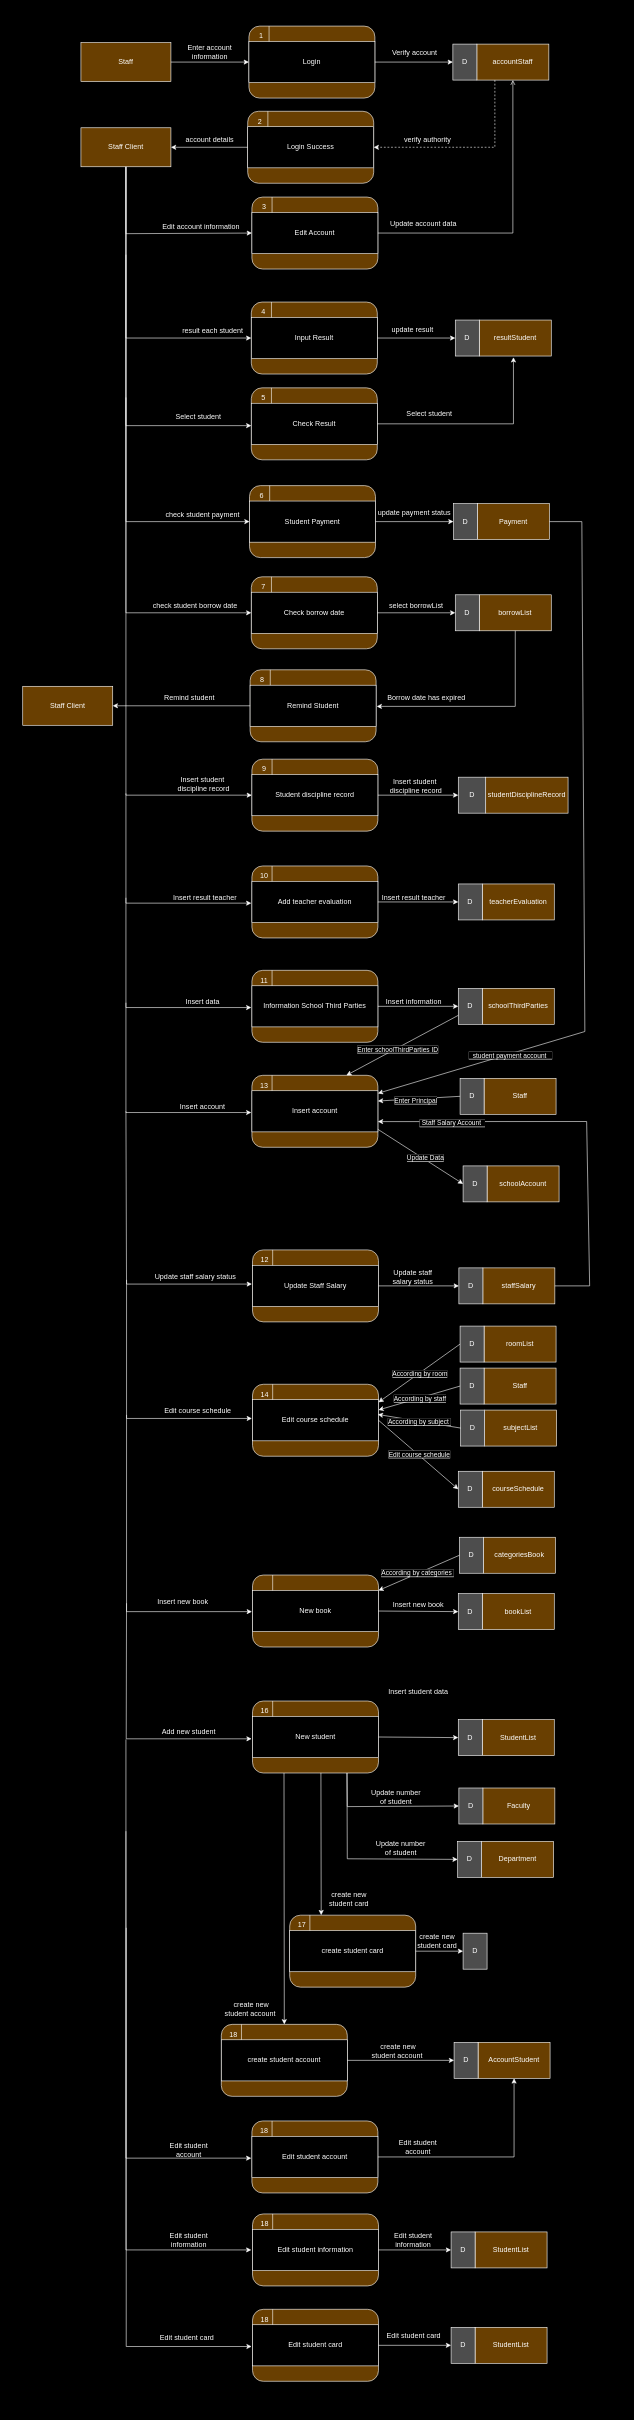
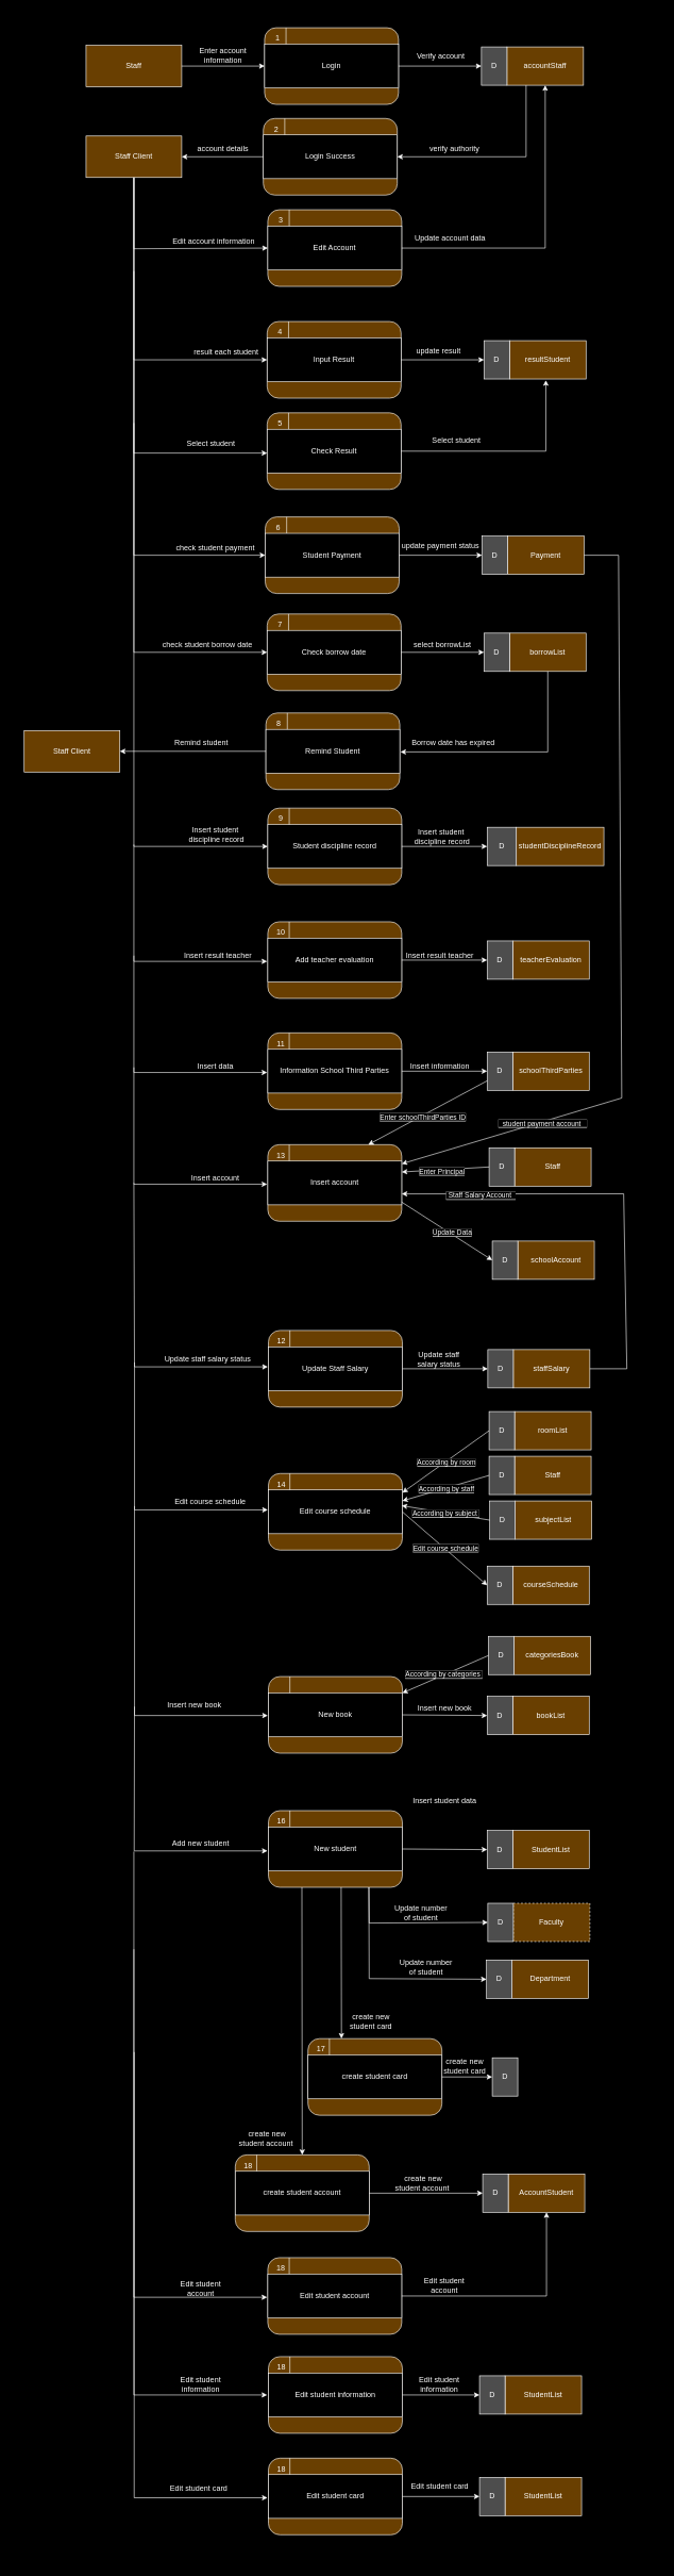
- <mxCell id="22" value="" style="endArrow=open;html=1;rounded=0;fontColor=#FFFFFF;strokeColor=#FFFFFF;entryX=0.5;entryY=1;entryDx=0;entryDy=0;exitX=1;exitY=0.5;exitDx=0;exitDy=0;" parent="1" source="18" target="4" edge="1"><mxGeometry width="50" height="50" relative="1" as="geometry"><mxPoint x="669" y="294.75" as="sourcePoint" /><mxPoint x="759" y="295" as="targetPoint" /><Array as="points"><mxPoint x="854" y="388" /></Array></mxGeometry></mxCell>
+ <mxCell id="22" value="" style="endArrow=classic;html=1;rounded=0;fontColor=#FFFFFF;strokeColor=#FFFFFF;entryX=0.5;entryY=1;entryDx=0;entryDy=0;exitX=1;exitY=0.5;exitDx=0;exitDy=0;" parent="1" source="18" target="4" edge="1"><mxGeometry width="50" height="50" relative="1" as="geometry"><mxPoint x="669" y="294.75" as="sourcePoint" /><mxPoint x="759" y="295" as="targetPoint" /><Array as="points"><mxPoint x="854" y="388" /></Array></mxGeometry></mxCell>
- <mxCell id="37" value="" style="endArrow=classic;html=1;rounded=0;strokeColor=#FFFFFF;exitX=0.25;exitY=1;exitDx=0;exitDy=0;entryX=1;entryY=0.5;entryDx=0;entryDy=0;dashed=1;" parent="1" source="4" target="51" edge="1"><mxGeometry width="50" height="50" relative="1" as="geometry"><mxPoint x="341" y="135.5" as="sourcePoint" /><mxPoint x="620" y="194" as="targetPoint" /><Array as="points"><mxPoint x="824" y="245" /></Array></mxGeometry></mxCell>
+ <mxCell id="37" value="" style="endArrow=classic;html=1;rounded=0;strokeColor=#FFFFFF;exitX=0.25;exitY=1;exitDx=0;exitDy=0;entryX=1;entryY=0.5;entryDx=0;entryDy=0;" parent="1" source="4" target="51" edge="1"><mxGeometry width="50" height="50" relative="1" as="geometry"><mxPoint x="341" y="135.5" as="sourcePoint" /><mxPoint x="620" y="194" as="targetPoint" /><Array as="points"><mxPoint x="824" y="245" /></Array></mxGeometry></mxCell>
- <mxCell id="215" value="&lt;font color=&quot;#ffffff&quot;&gt;Faculty&lt;/font&gt;" style="rounded=0;whiteSpace=wrap;html=1;fillColor=#693F01;gradientColor=none;strokeColor=#FFFFFF;" parent="214" vertex="1"><mxGeometry x="40" width="120" height="60" as="geometry" /></mxCell>
+ <mxCell id="215" value="&lt;font color=&quot;#ffffff&quot;&gt;Faculty&lt;/font&gt;" style="rounded=0;whiteSpace=wrap;html=1;fillColor=#693F01;gradientColor=none;strokeColor=#FFFFFF;dashed=1;" parent="214" vertex="1"><mxGeometry x="40" width="120" height="60" as="geometry" /></mxCell>
